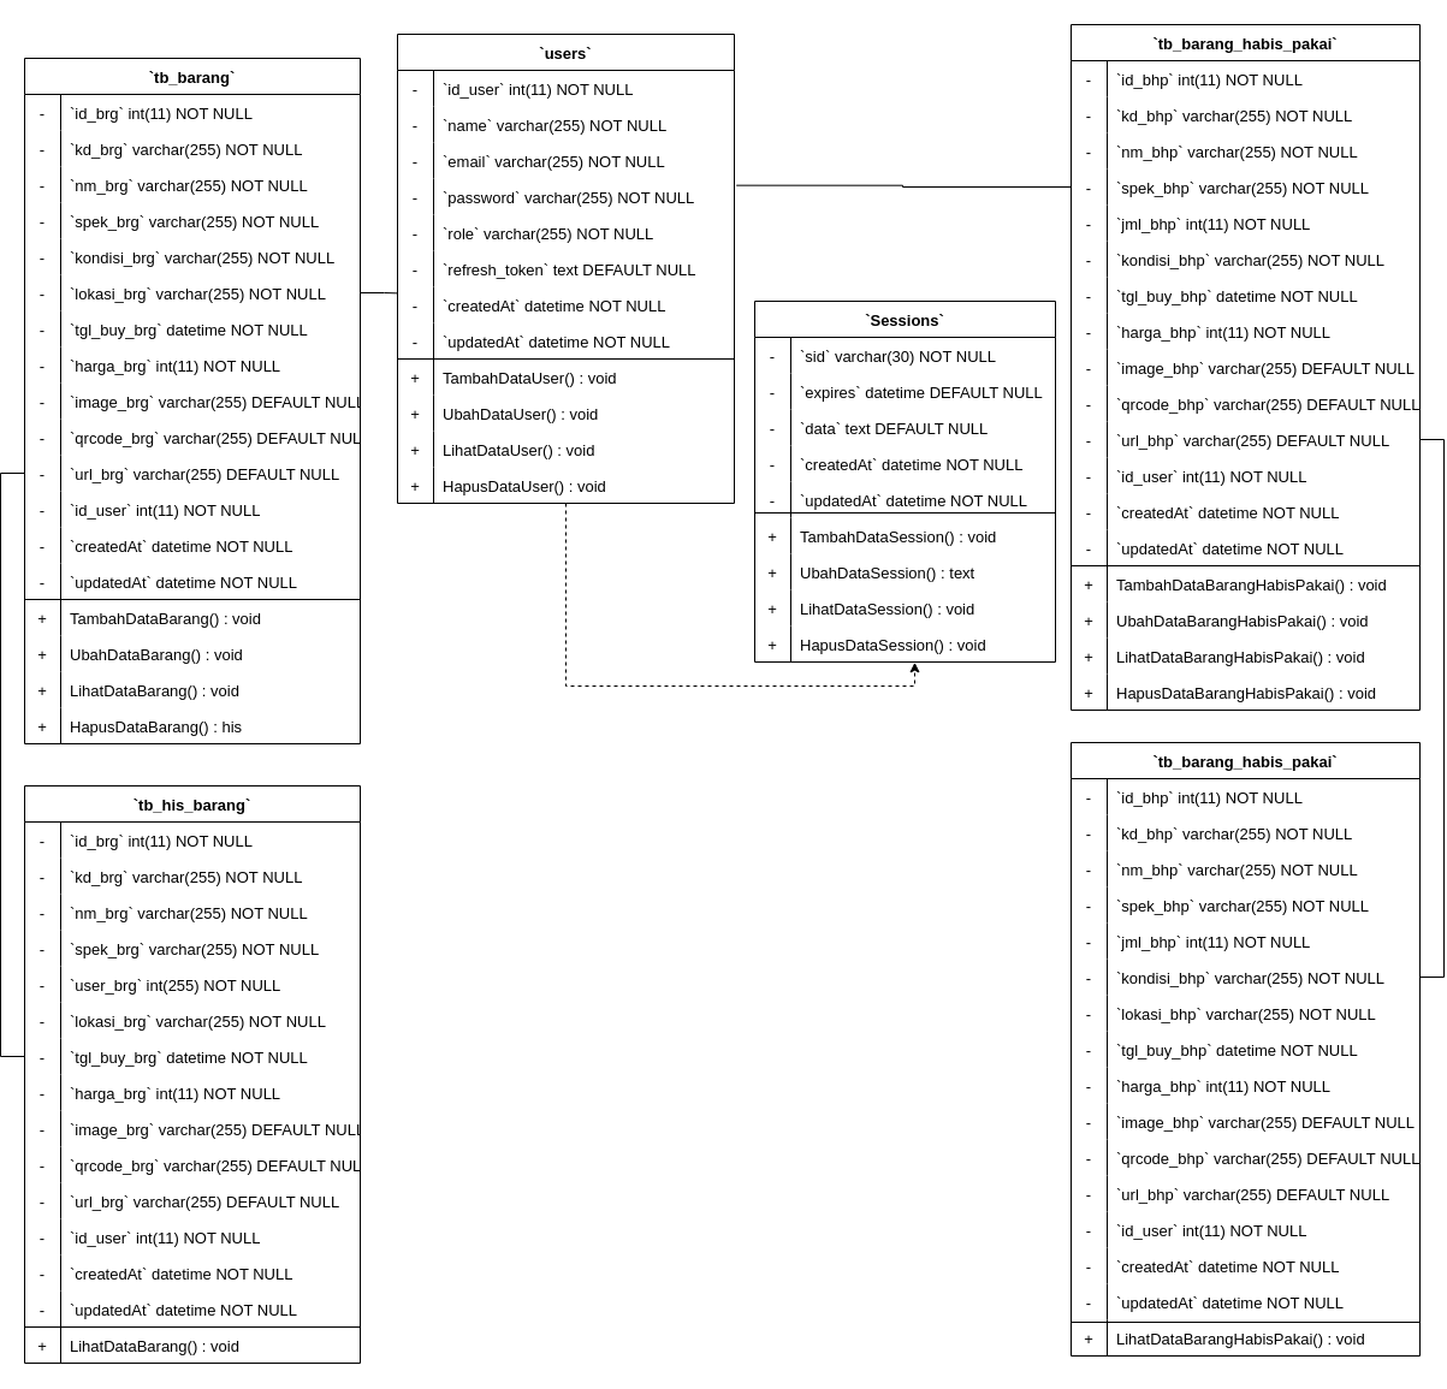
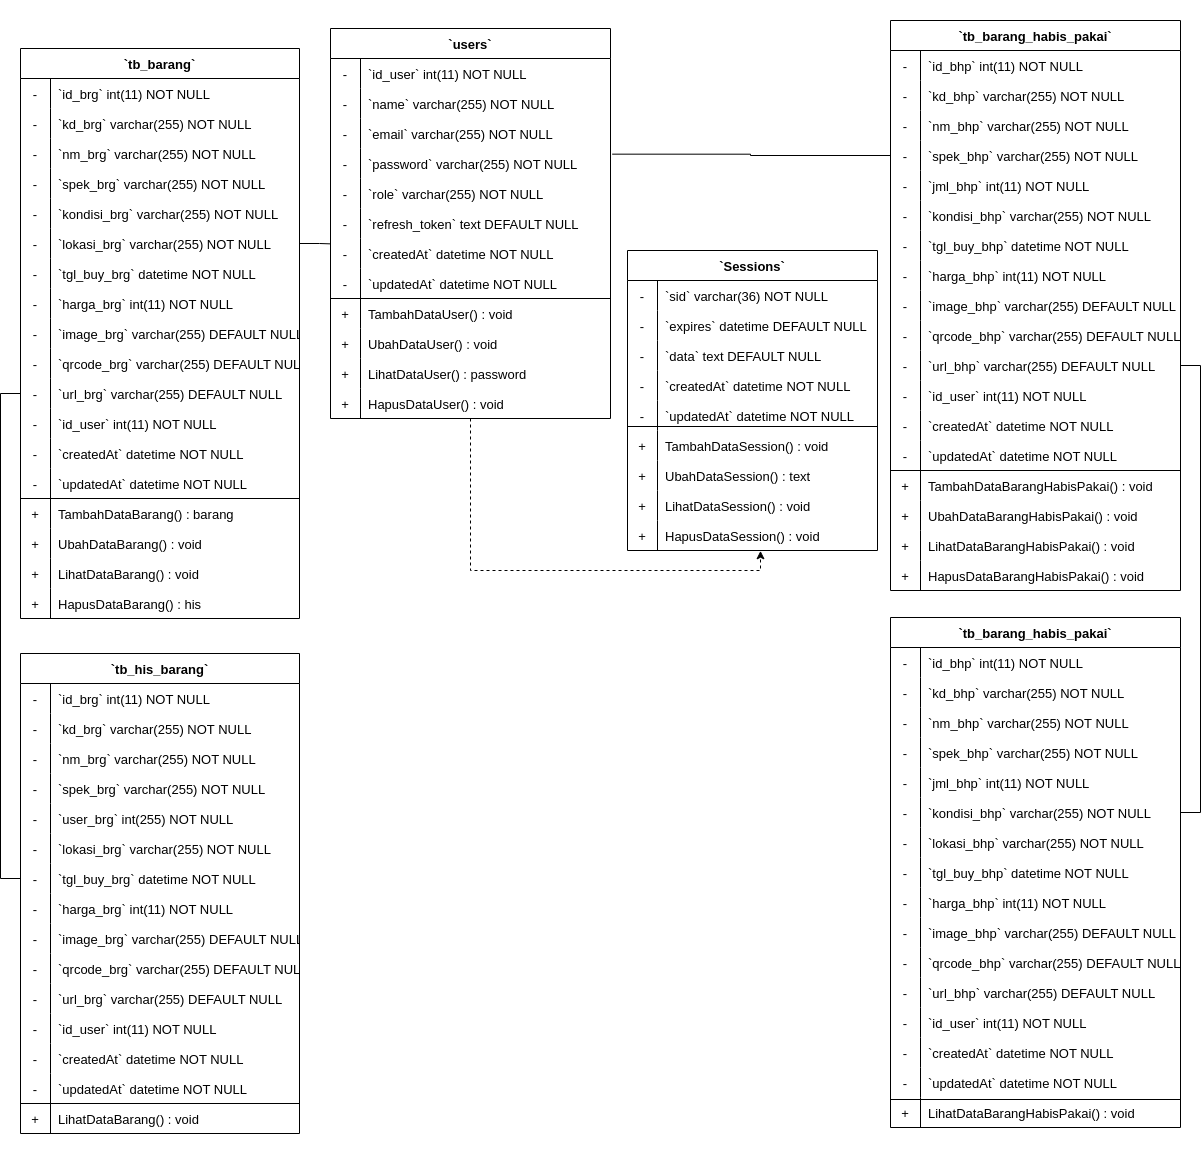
- <mxCell id="156" value="`sid` varchar(30) NOT NULL" style="shape=partialRectangle;overflow=hidden;connectable=0;fillColor=none;align=left;strokeColor=inherit;top=0;left=0;bottom=0;right=0;spacingLeft=6;fontSize=13;" parent="154" vertex="1"><mxGeometry x="30" width="220" height="30" as="geometry"><mxRectangle width="220" height="30" as="alternateBounds" /></mxGeometry></mxCell>
+ <mxCell id="156" value="`sid` varchar(36) NOT NULL" style="shape=partialRectangle;overflow=hidden;connectable=0;fillColor=none;align=left;strokeColor=inherit;top=0;left=0;bottom=0;right=0;spacingLeft=6;fontSize=13;" parent="154" vertex="1"><mxGeometry x="30" width="220" height="30" as="geometry"><mxRectangle width="220" height="30" as="alternateBounds" /></mxGeometry></mxCell>
- <mxCell id="91" value="LihatDataUser() : void" style="shape=partialRectangle;overflow=hidden;connectable=0;fillColor=none;align=left;strokeColor=inherit;top=0;left=0;bottom=0;right=0;spacingLeft=6;fontSize=13;" parent="89" vertex="1"><mxGeometry x="30" width="250" height="30" as="geometry"><mxRectangle width="250" height="30" as="alternateBounds" /></mxGeometry></mxCell>
+ <mxCell id="91" value="LihatDataUser() : password" style="shape=partialRectangle;overflow=hidden;connectable=0;fillColor=none;align=left;strokeColor=inherit;top=0;left=0;bottom=0;right=0;spacingLeft=6;fontSize=13;" parent="89" vertex="1"><mxGeometry x="30" width="250" height="30" as="geometry"><mxRectangle width="250" height="30" as="alternateBounds" /></mxGeometry></mxCell>
- <mxCell id="47" value="TambahDataBarang() : void" style="shape=partialRectangle;overflow=hidden;connectable=0;fillColor=none;align=left;strokeColor=inherit;top=0;left=0;bottom=0;right=0;spacingLeft=6;fontSize=13;" parent="45" vertex="1"><mxGeometry x="30" width="249" height="30" as="geometry"><mxRectangle width="249" height="30" as="alternateBounds" /></mxGeometry></mxCell>
+ <mxCell id="47" value="TambahDataBarang() : barang" style="shape=partialRectangle;overflow=hidden;connectable=0;fillColor=none;align=left;strokeColor=inherit;top=0;left=0;bottom=0;right=0;spacingLeft=6;fontSize=13;" parent="45" vertex="1"><mxGeometry x="30" width="249" height="30" as="geometry"><mxRectangle width="249" height="30" as="alternateBounds" /></mxGeometry></mxCell>
